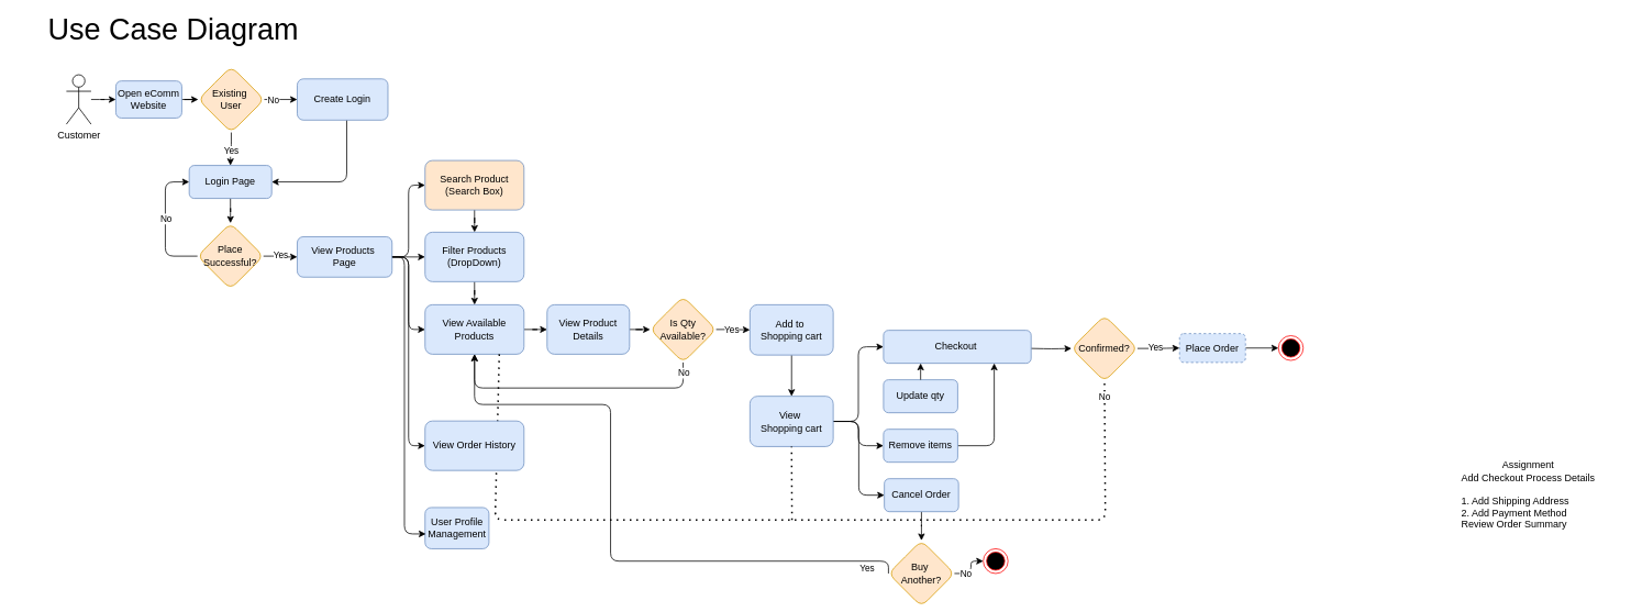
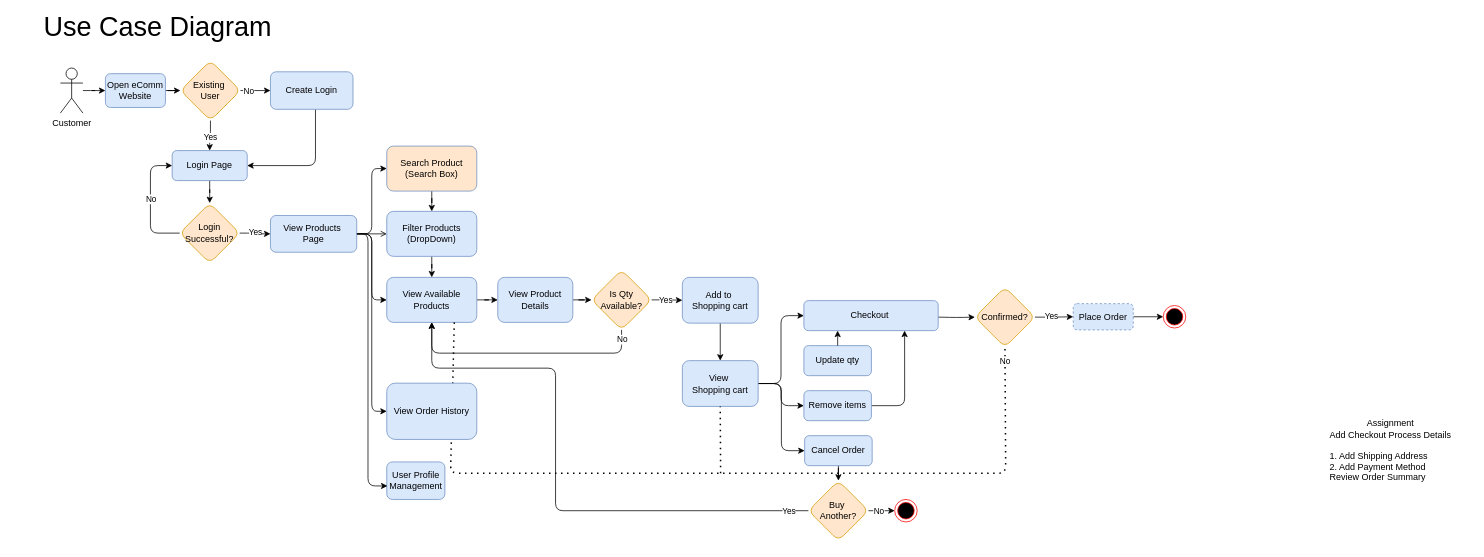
- <mxCell id="17" value="Place Successful?" style="rhombus;whiteSpace=wrap;html=1;rounded=1;fillColor=#ffe6cc;strokeColor=#d79b00;" vertex="1" parent="1"><mxGeometry x="239" y="270" width="80" height="80" as="geometry" /></mxCell>
+ <mxCell id="17" value="Login Successful?" style="rhombus;whiteSpace=wrap;html=1;rounded=1;fillColor=#ffe6cc;strokeColor=#d79b00;" vertex="1" parent="1"><mxGeometry x="239" y="270" width="80" height="80" as="geometry" /></mxCell>
- <mxCell id="19" style="edgeStyle=orthogonalEdgeStyle;orthogonalLoop=1;jettySize=auto;html=1;entryX=0;entryY=0.5;entryDx=0;entryDy=0;" edge="1" parent="1" source="22" target="26"><mxGeometry relative="1" as="geometry" /></mxCell>
+ <mxCell id="19" style="edgeStyle=orthogonalEdgeStyle;orthogonalLoop=1;jettySize=auto;html=1;entryX=0;entryY=0.5;entryDx=0;entryDy=0;endArrow=open;" edge="1" parent="1" source="22" target="26"><mxGeometry relative="1" as="geometry" /></mxCell>
- <mxCell id="70" value="View Order History" style="rounded=1;whiteSpace=wrap;html=1;fillColor=#dae8fc;strokeColor=#6c8ebf;" vertex="1" parent="1"><mxGeometry x="515" y="510" width="120" height="60" as="geometry" /></mxCell>
+ <mxCell id="70" value="View Order History" style="rounded=1;whiteSpace=wrap;html=1;fillColor=#dae8fc;strokeColor=#6c8ebf;" vertex="1" parent="1"><mxGeometry x="515" y="510" width="120" height="75" as="geometry" /></mxCell>
- <mxCell id="57" value="Buy&amp;nbsp;&lt;div&gt;Another?&lt;/div&gt;" style="rhombus;whiteSpace=wrap;html=1;rounded=1;fillColor=#ffe6cc;strokeColor=#d79b00;" vertex="1" parent="1"><mxGeometry x="1077" y="655" width="80" height="80" as="geometry" /></mxCell>
+ <mxCell id="57" value="Buy&amp;nbsp;&lt;div&gt;Another?&lt;/div&gt;" style="rhombus;whiteSpace=wrap;html=1;rounded=1;fillColor=#ffe6cc;strokeColor=#d79b00;" vertex="1" parent="1"><mxGeometry x="1077" y="640" width="80" height="80" as="geometry" /></mxCell>
